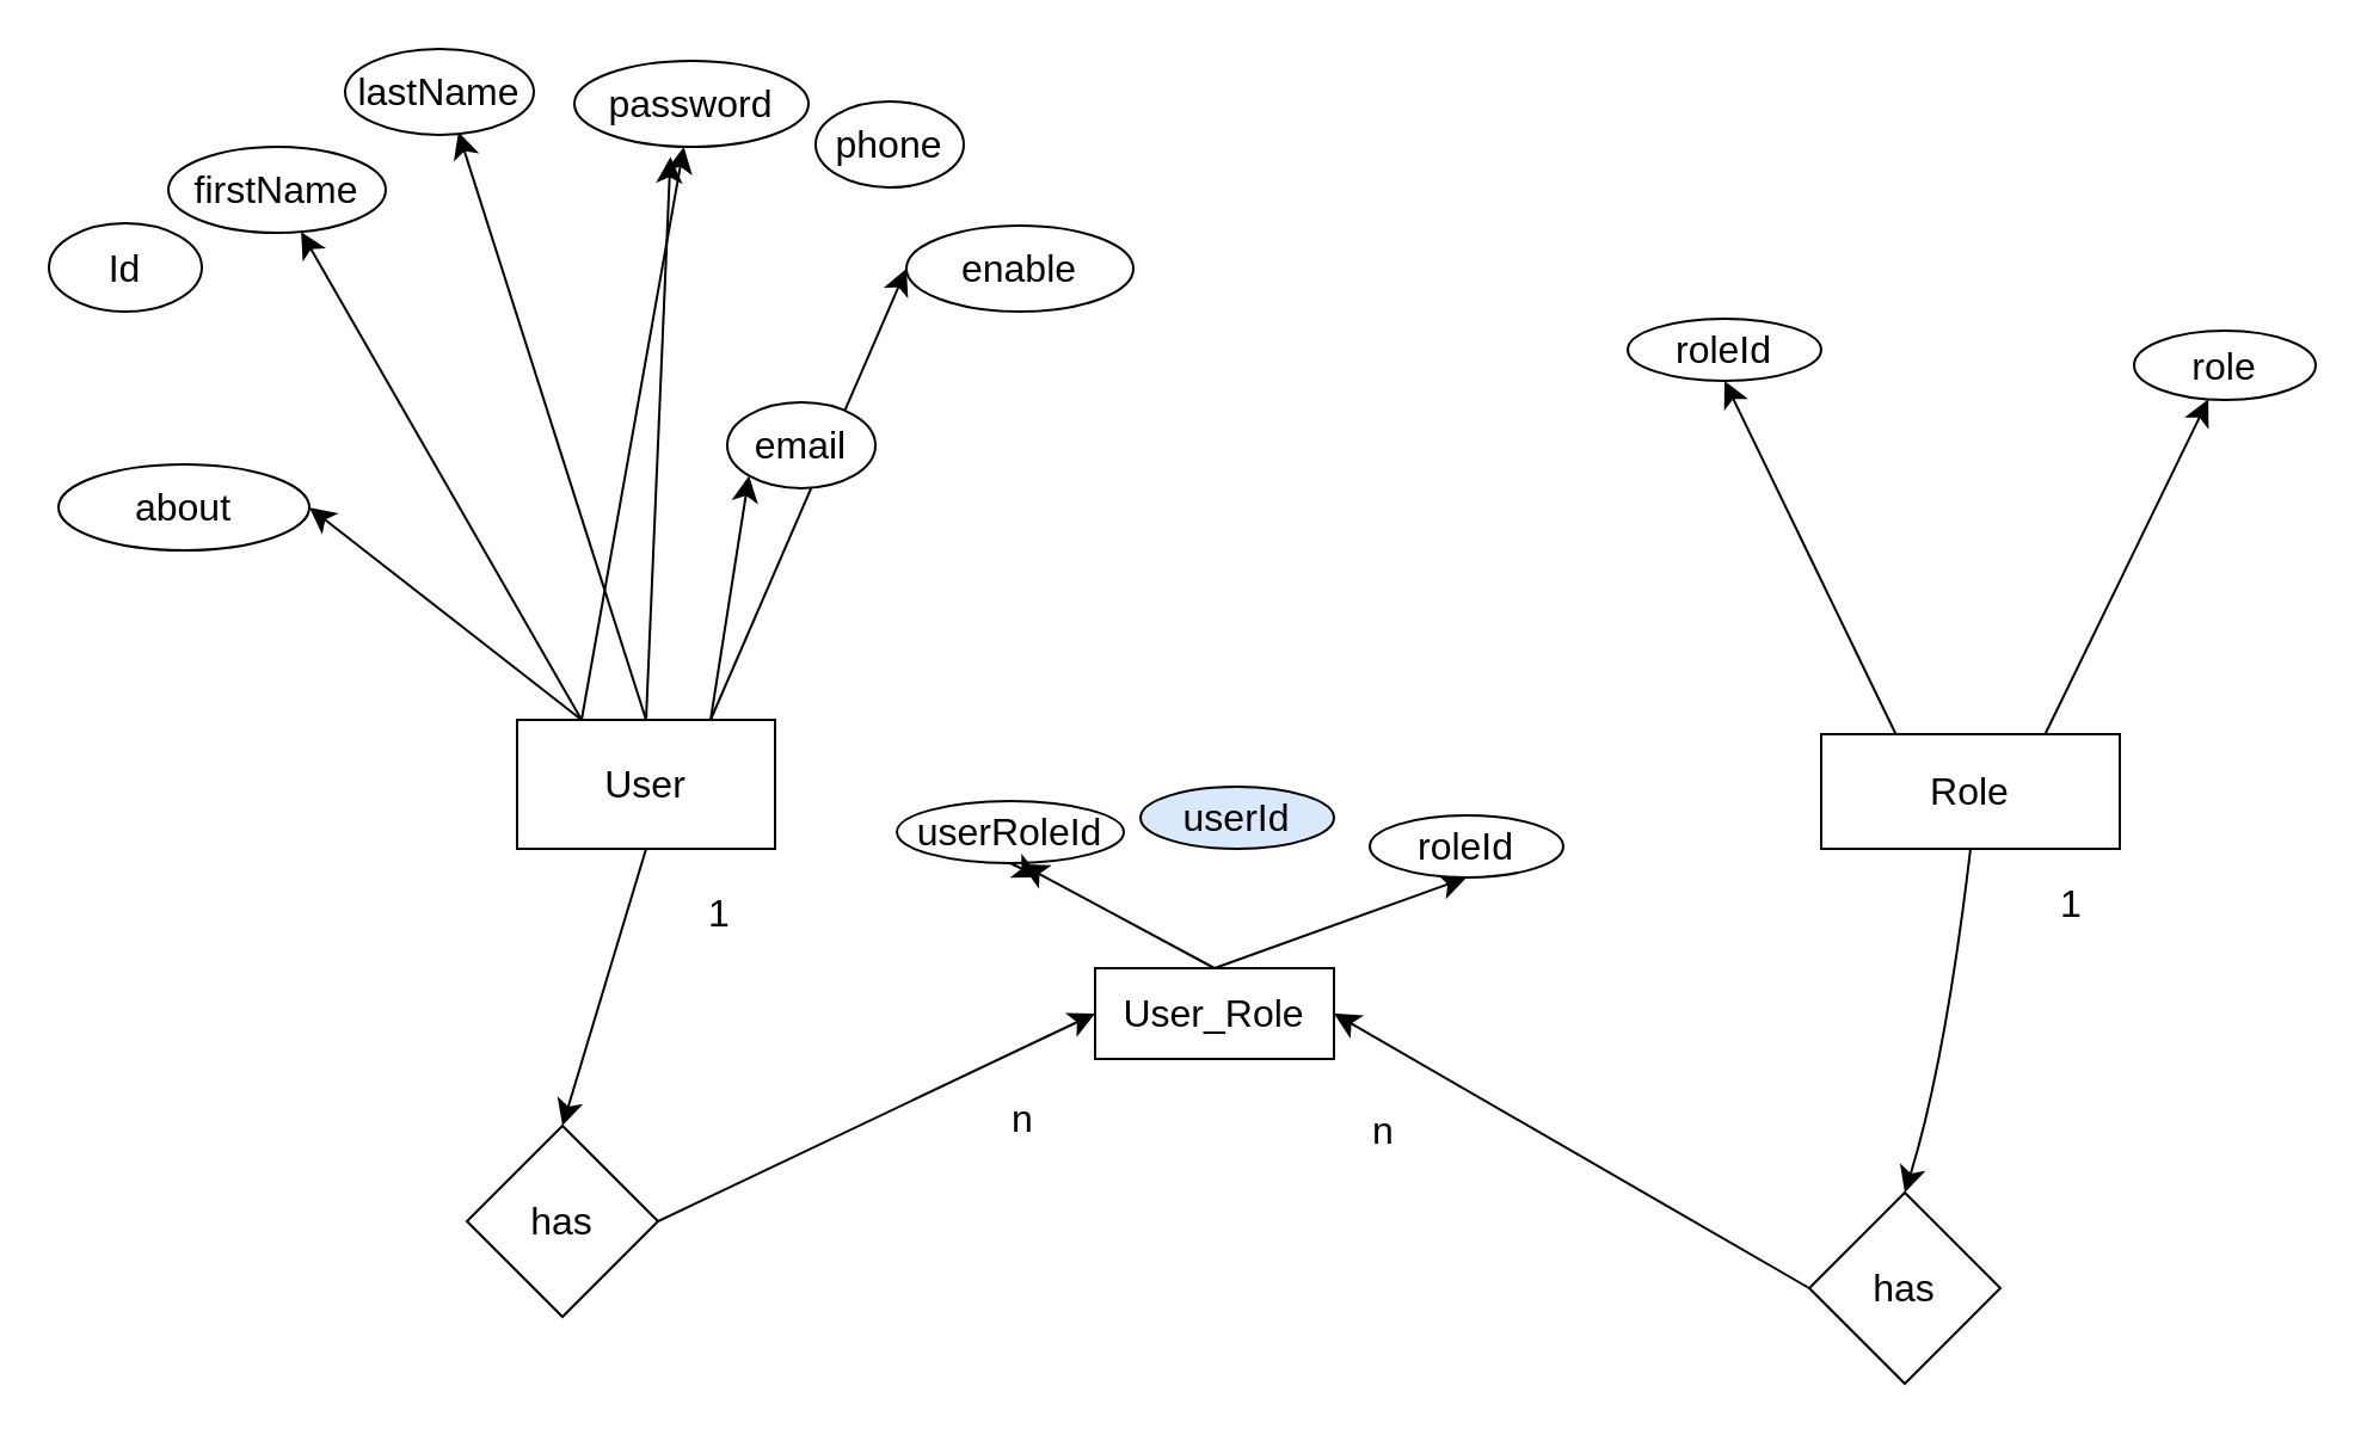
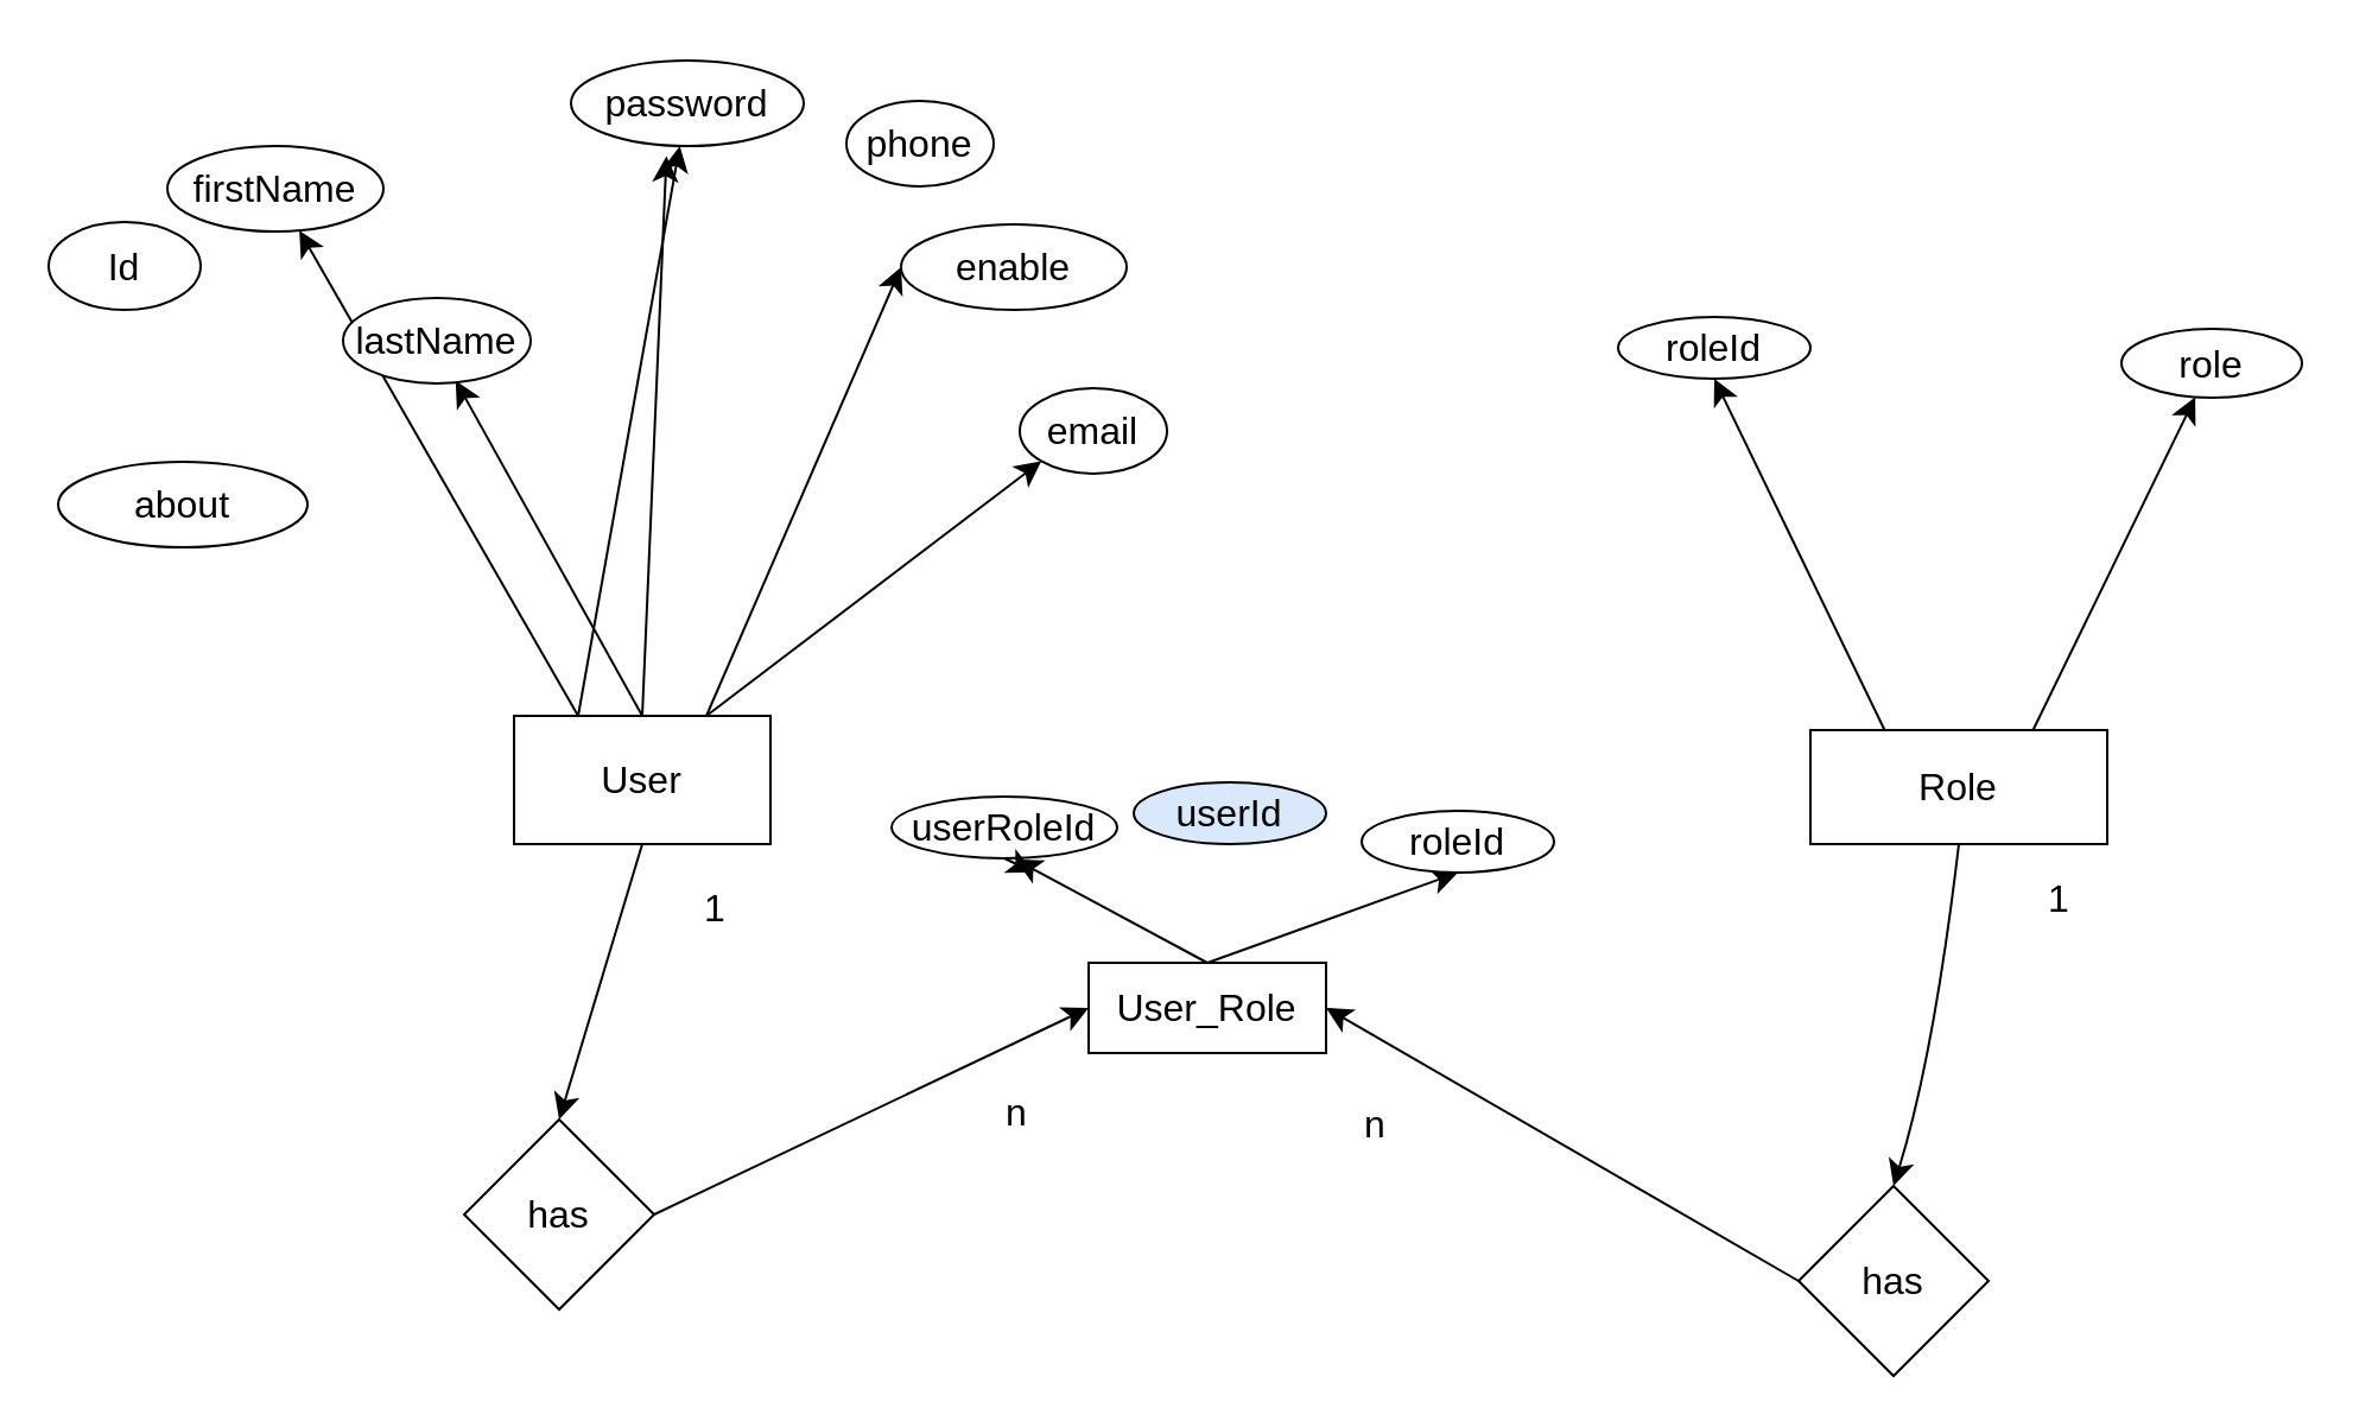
- <mxCell id="12" value="lastName" style="ellipse;whiteSpace=wrap;html=1;fontSize=16;" vertex="1" parent="1"><mxGeometry x="144" y="20" width="79" height="36" as="geometry" /></mxCell>
+ <mxCell id="12" value="lastName" style="ellipse;whiteSpace=wrap;html=1;fontSize=16;" vertex="1" parent="1"><mxGeometry x="144" y="125" width="79" height="36" as="geometry" /></mxCell>
- <mxCell id="14" value="phone" style="ellipse;whiteSpace=wrap;html=1;fontSize=16;" vertex="1" parent="1"><mxGeometry x="341" y="42" width="62" height="36" as="geometry" /></mxCell>
+ <mxCell id="14" value="phone" style="ellipse;whiteSpace=wrap;html=1;fontSize=16;" vertex="1" parent="1"><mxGeometry x="356" y="42" width="62" height="36" as="geometry" /></mxCell>
- <mxCell id="11" value="email" style="ellipse;whiteSpace=wrap;html=1;fontSize=16;" vertex="1" parent="1"><mxGeometry x="304" y="168" width="62" height="36" as="geometry" /></mxCell>
+ <mxCell id="11" value="email" style="ellipse;whiteSpace=wrap;html=1;fontSize=16;" vertex="1" parent="1"><mxGeometry x="429" y="163" width="62" height="36" as="geometry" /></mxCell>
- <mxCell id="5" style="edgeStyle=none;curved=1;rounded=0;orthogonalLoop=1;jettySize=auto;html=1;exitX=0.25;exitY=0;exitDx=0;exitDy=0;entryX=1;entryY=0.5;entryDx=0;entryDy=0;fontSize=12;startSize=8;endSize=8;" edge="1" parent="1" source="8" target="16"><mxGeometry relative="1" as="geometry" /></mxCell>
